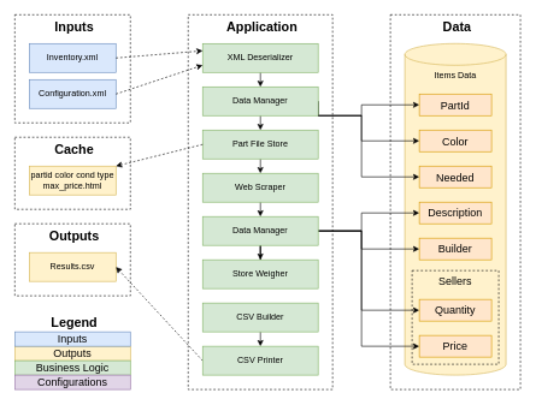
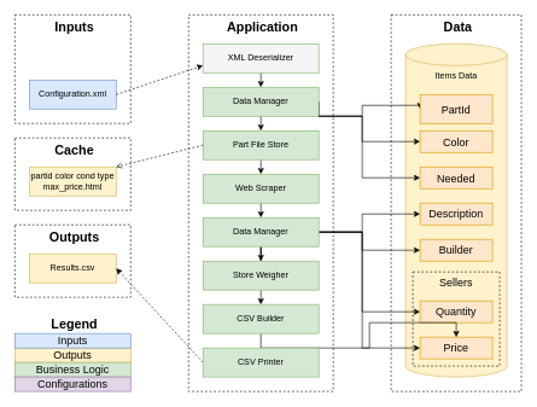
- <mxCell id="19" value="" style="endArrow=classic;html=1;rounded=0;dashed=1;fontSize=15;exitX=1;exitY=0.5;exitDx=0;exitDy=0;entryX=0;entryY=0.25;entryDx=0;entryDy=0;" parent="1" source="5" target="13" edge="1"><mxGeometry width="50" height="50" relative="1" as="geometry"><mxPoint x="50" y="250" as="sourcePoint" /><mxPoint x="100" y="200" as="targetPoint" /></mxGeometry></mxCell>
- <mxCell id="5" value="Inventory.xml" style="rounded=0;whiteSpace=wrap;html=1;fillColor=#dae8fc;strokeColor=#6c8ebf;" parent="1" vertex="1"><mxGeometry x="40" y="60" width="120" height="40" as="geometry" /></mxCell>
- <mxCell id="13" value="XML Deserializer" style="rounded=0;whiteSpace=wrap;html=1;fillColor=#d5e8d4;strokeColor=#82b366;" parent="1" vertex="1"><mxGeometry x="280" y="60" width="160" height="40" as="geometry" /></mxCell>
+ <mxCell id="13" value="XML Deserializer" style="rounded=0;whiteSpace=wrap;html=1;fillColor=#f5f5f5;strokeColor=#82b366;" parent="1" vertex="1"><mxGeometry x="280" y="60" width="160" height="40" as="geometry" /></mxCell>
- <mxCell id="32" value="PartId" style="rounded=0;whiteSpace=wrap;html=1;fontSize=15;fillColor=#ffe6cc;strokeColor=#d79b00;" parent="1" vertex="1"><mxGeometry x="580" y="130" width="100" height="30" as="geometry" /></mxCell>
+ <mxCell id="32" value="PartId" style="rounded=0;whiteSpace=wrap;html=1;fontSize=15;fillColor=#ffe6cc;strokeColor=#d79b00;" parent="1" vertex="1"><mxGeometry x="580" y="130" width="100" height="40" as="geometry" /></mxCell>
- <mxCell id="22" value="" style="endArrow=classic;html=1;rounded=0;dashed=1;fontSize=15;exitX=0;exitY=0.5;exitDx=0;exitDy=0;entryX=1;entryY=0;entryDx=0;entryDy=0;" parent="1" source="21" target="8" edge="1"><mxGeometry width="50" height="50" relative="1" as="geometry"><mxPoint x="610" y="105" as="sourcePoint" /><mxPoint x="490" y="230" as="targetPoint" /></mxGeometry></mxCell>
+ <mxCell id="22" value="" style="endArrow=open;html=1;rounded=0;dashed=1;fontSize=15;exitX=0;exitY=0.5;exitDx=0;exitDy=0;entryX=1;entryY=0;entryDx=0;entryDy=0;" parent="1" source="21" target="8" edge="1"><mxGeometry width="50" height="50" relative="1" as="geometry"><mxPoint x="610" y="105" as="sourcePoint" /><mxPoint x="490" y="230" as="targetPoint" /></mxGeometry></mxCell>
+ <mxCell id="39" style="edgeStyle=orthogonalEdgeStyle;rounded=0;orthogonalLoop=1;jettySize=auto;html=1;exitX=0.5;exitY=1;exitDx=0;exitDy=0;entryX=0.5;entryY=0;entryDx=0;entryDy=0;fontSize=15;startArrow=none;startFill=0;endArrow=classic;endFill=1;" parent="1" source="40" target="42" edge="1"><mxGeometry relative="1" as="geometry" /></mxCell>
- <mxCell id="41" style="edgeStyle=orthogonalEdgeStyle;rounded=0;orthogonalLoop=1;jettySize=auto;html=1;exitX=0.5;exitY=1;exitDx=0;exitDy=0;entryX=0.5;entryY=0;entryDx=0;entryDy=0;" parent="1" source="42" target="49" edge="1"><mxGeometry relative="1" as="geometry" /></mxCell>
+ <mxCell id="41" style="edgeStyle=orthogonalEdgeStyle;rounded=0;orthogonalLoop=1;jettySize=auto;html=1;exitX=0.5;exitY=1;exitDx=0;exitDy=0;" parent="1" source="42" target="38" edge="1"><mxGeometry relative="1" as="geometry" /></mxCell>
